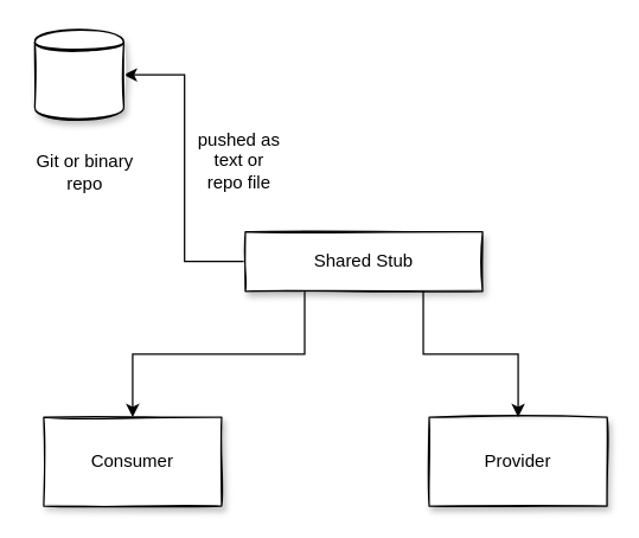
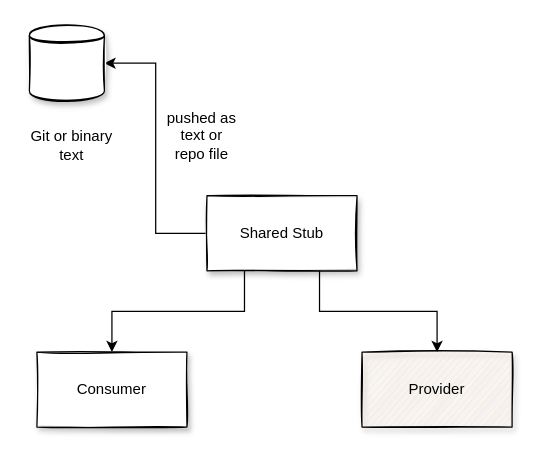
- <mxCell id="9" value="Git or binary repo" style="text;html=1;strokeColor=none;fillColor=none;align=center;verticalAlign=middle;whiteSpace=wrap;rounded=0;shadow=1;sketch=1;" vertex="1" parent="1"><mxGeometry x="20" y="100" width="74" height="31" as="geometry" /></mxCell>
+ <mxCell id="9" value="Git or binary text" style="text;html=1;strokeColor=none;fillColor=none;align=center;verticalAlign=middle;whiteSpace=wrap;rounded=0;shadow=1;sketch=1;" vertex="1" parent="1"><mxGeometry x="20" y="100" width="74" height="31" as="geometry" /></mxCell>
- <mxCell id="5" value="Shared Stub" style="rounded=0;whiteSpace=wrap;html=1;shadow=1;sketch=1;" vertex="1" parent="1"><mxGeometry x="165" y="156" width="160" height="40" as="geometry" /></mxCell>
+ <mxCell id="5" value="Shared Stub" style="rounded=0;whiteSpace=wrap;html=1;shadow=1;sketch=1;" vertex="1" parent="1"><mxGeometry x="165" y="156" width="120" height="60" as="geometry" /></mxCell>
- <mxCell id="7" value="Provider" style="rounded=0;whiteSpace=wrap;html=1;shadow=1;sketch=1;" vertex="1" parent="1"><mxGeometry x="289" y="281" width="120" height="60" as="geometry" /></mxCell>
+ <mxCell id="7" value="Provider" style="rounded=0;whiteSpace=wrap;html=1;shadow=1;sketch=1;fillColor=#ffe6cc;" vertex="1" parent="1"><mxGeometry x="289" y="281" width="120" height="60" as="geometry" /></mxCell>
